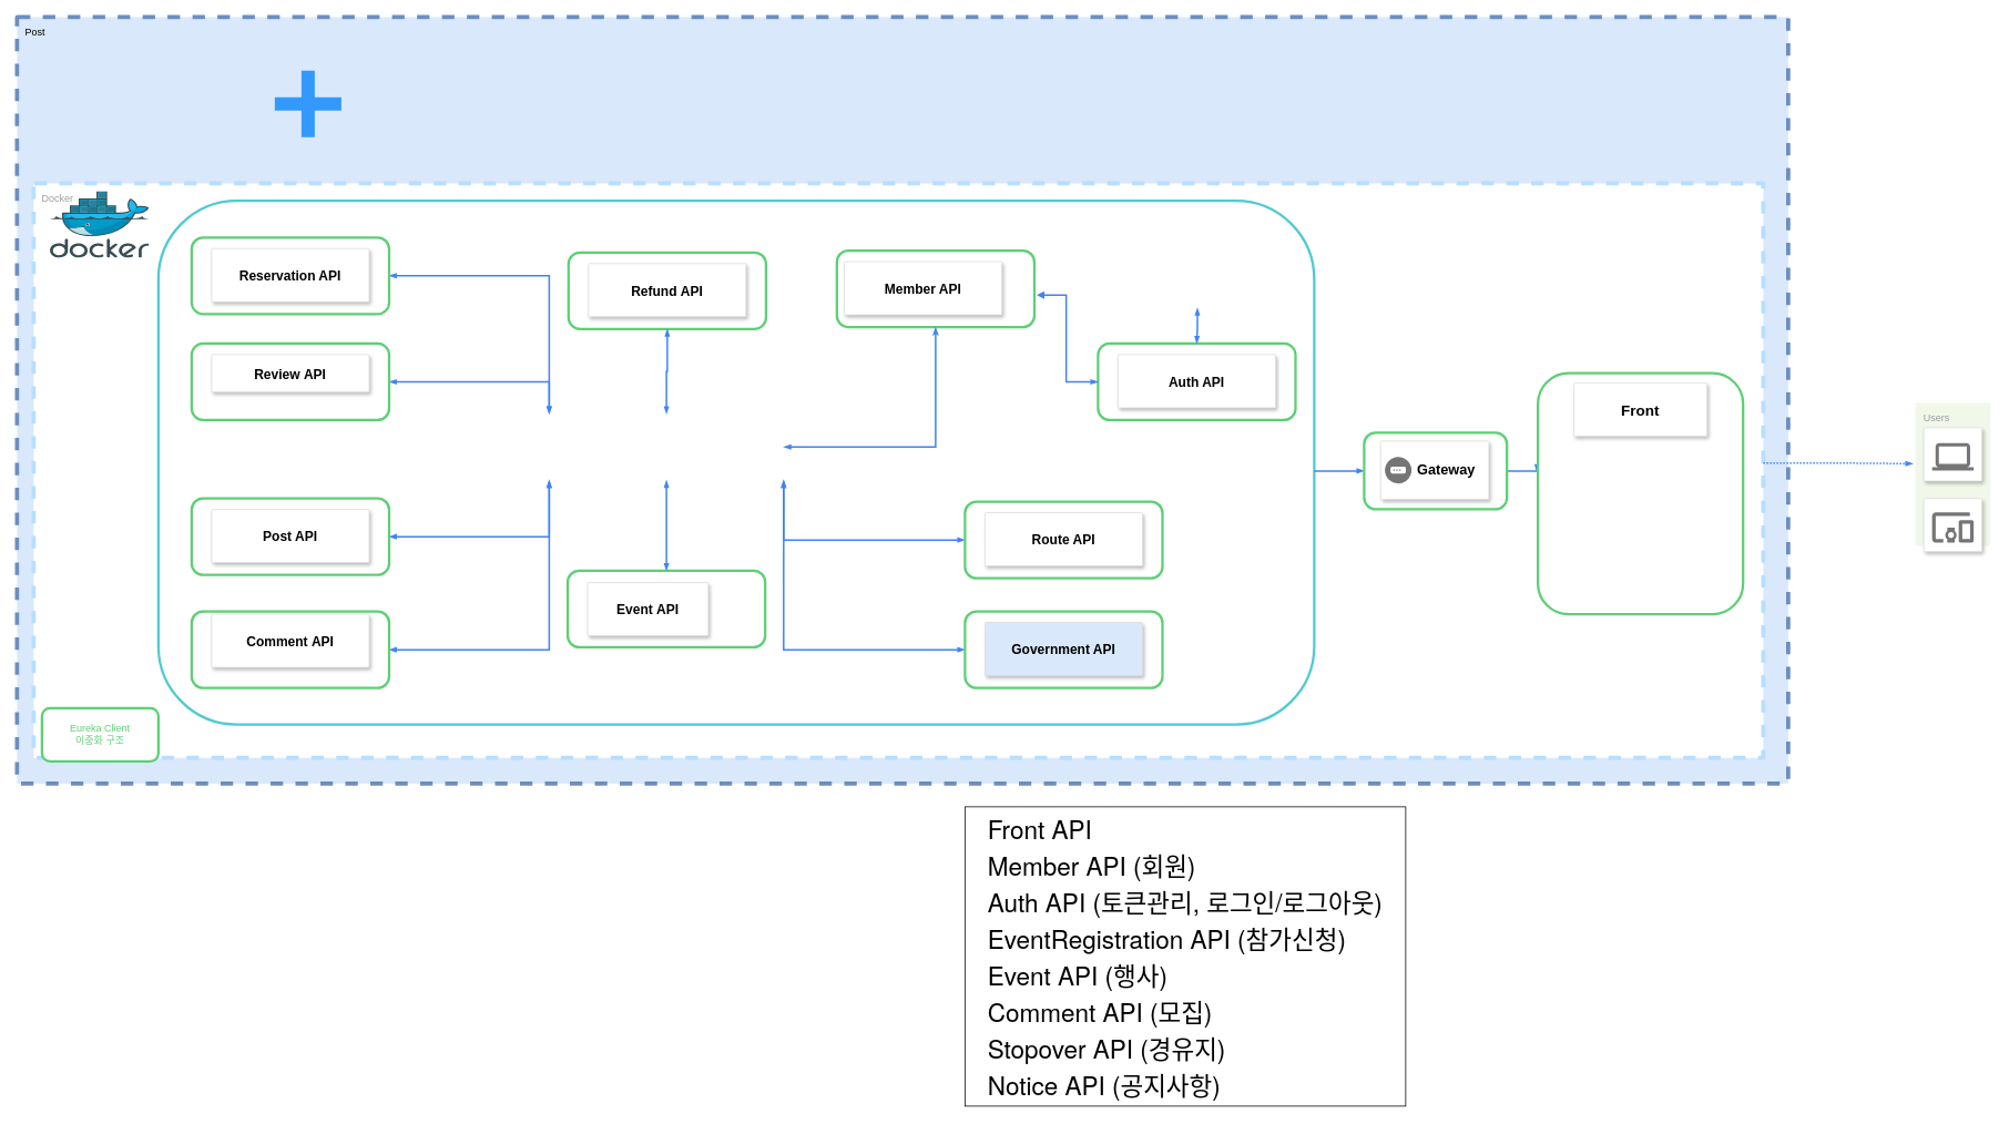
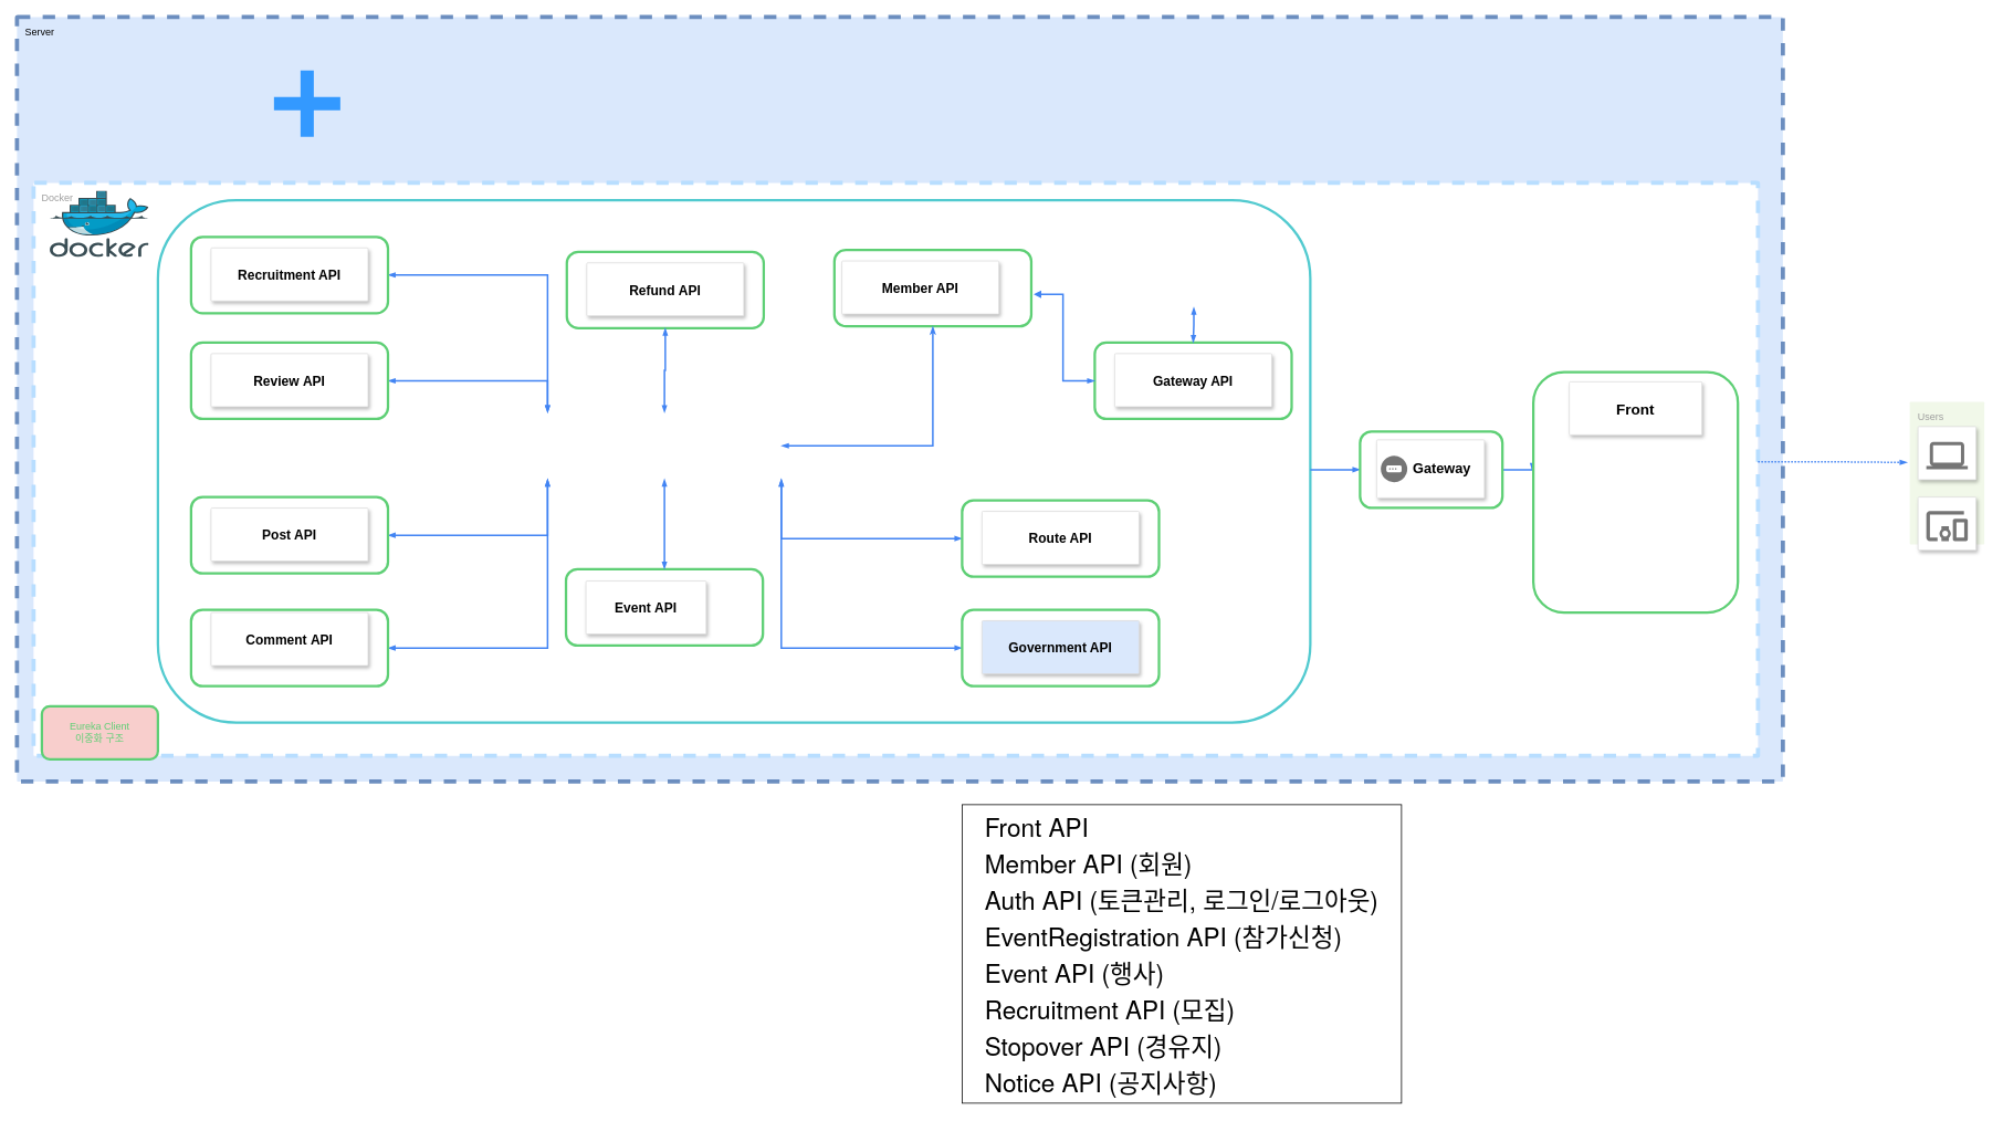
- <mxCell id="2" value="Post&lt;br&gt;&lt;div&gt;&lt;br&gt;&lt;/div&gt;" style="sketch=0;points=[[0,0,0],[0.25,0,0],[0.5,0,0],[0.75,0,0],[1,0,0],[1,0.25,0],[1,0.5,0],[1,0.75,0],[1,1,0],[0.75,1,0],[0.5,1,0],[0.25,1,0],[0,1,0],[0,0.75,0],[0,0.5,0],[0,0.25,0]];rounded=1;absoluteArcSize=1;arcSize=2;html=1;strokeColor=#6c8ebf;shadow=0;dashed=1;fontSize=12;align=left;verticalAlign=top;spacing=10;spacingTop=-4;whiteSpace=wrap;fillColor=#dae8fc;strokeWidth=5;" parent="1" vertex="1"><mxGeometry x="20" y="20" width="2130" height="922" as="geometry" /></mxCell>
+ <mxCell id="2" value="Server&lt;br&gt;&lt;div&gt;&lt;br&gt;&lt;/div&gt;" style="sketch=0;points=[[0,0,0],[0.25,0,0],[0.5,0,0],[0.75,0,0],[1,0,0],[1,0.25,0],[1,0.5,0],[1,0.75,0],[1,1,0],[0.75,1,0],[0.5,1,0],[0.25,1,0],[0,1,0],[0,0.75,0],[0,0.5,0],[0,0.25,0]];rounded=1;absoluteArcSize=1;arcSize=2;html=1;strokeColor=#6c8ebf;shadow=0;dashed=1;fontSize=12;align=left;verticalAlign=top;spacing=10;spacingTop=-4;whiteSpace=wrap;fillColor=#dae8fc;strokeWidth=5;" parent="1" vertex="1"><mxGeometry x="20" y="20" width="2130" height="922" as="geometry" /></mxCell>
- <mxCell id="40" value="Reservation API" style="strokeColor=#dddddd;shadow=1;strokeWidth=1;rounded=1;absoluteArcSize=1;arcSize=2;fontSize=16;fontStyle=1" parent="38" vertex="1"><mxGeometry x="24.06" y="13.25" width="189.38" height="64" as="geometry" /></mxCell>
+ <mxCell id="40" value="Recruitment API" style="strokeColor=#dddddd;shadow=1;strokeWidth=1;rounded=1;absoluteArcSize=1;arcSize=2;fontSize=16;fontStyle=1" parent="38" vertex="1"><mxGeometry x="24.06" y="13.25" width="189.38" height="64" as="geometry" /></mxCell>
- <mxCell id="36" value="Review API" style="strokeColor=#dddddd;shadow=1;strokeWidth=1;rounded=1;absoluteArcSize=1;arcSize=2;fontSize=16;fontStyle=1" parent="34" vertex="1"><mxGeometry x="24.06" y="13.25" width="189.38" height="45" as="geometry" /></mxCell>
+ <mxCell id="36" value="Review API" style="strokeColor=#dddddd;shadow=1;strokeWidth=1;rounded=1;absoluteArcSize=1;arcSize=2;fontSize=16;fontStyle=1" parent="34" vertex="1"><mxGeometry x="24.06" y="13.25" width="189.38" height="64" as="geometry" /></mxCell>
- <mxCell id="52" value="Auth API" style="strokeColor=#dddddd;shadow=1;strokeWidth=1;rounded=1;absoluteArcSize=1;arcSize=2;fontSize=16;fontStyle=1" parent="50" vertex="1"><mxGeometry x="24.06" y="13.25" width="189.38" height="64" as="geometry" /></mxCell>
+ <mxCell id="52" value="Gateway API" style="strokeColor=#dddddd;shadow=1;strokeWidth=1;rounded=1;absoluteArcSize=1;arcSize=2;fontSize=16;fontStyle=1" parent="50" vertex="1"><mxGeometry x="24.06" y="13.25" width="189.38" height="64" as="geometry" /></mxCell>
- <mxCell id="19" value="Eureka Client&lt;div&gt;이중화 구조&lt;/div&gt;" style="rounded=1;whiteSpace=wrap;html=1;strokeColor=#5ECF75;strokeWidth=3;fontColor=#5ECF75;" parent="18" vertex="1"><mxGeometry width="140" height="64" as="geometry" /></mxCell>
+ <mxCell id="19" value="Eureka Client&lt;div&gt;이중화 구조&lt;/div&gt;" style="rounded=1;whiteSpace=wrap;html=1;strokeColor=#5ECF75;strokeWidth=3;fontColor=#5ECF75;fillColor=#f8cecc;" parent="18" vertex="1"><mxGeometry width="140" height="64" as="geometry" /></mxCell>
- <mxCell id="20" value="&lt;p style=&quot;margin: 0px; font-variant-numeric: normal; font-variant-east-asian: normal; font-variant-alternates: normal; font-size-adjust: none; font-kerning: auto; font-optical-sizing: auto; font-feature-settings: normal; font-variation-settings: normal; font-variant-position: normal; font-variant-emoji: normal; font-stretch: normal; line-height: normal; font-family: &amp;quot;Helvetica Neue&amp;quot;; text-align: start;&quot; class=&quot;p1&quot;&gt;&lt;font style=&quot;font-size: 30px;&quot;&gt;Front API&lt;/font&gt;&lt;/p&gt;&lt;p style=&quot;margin: 0px; font-variant-numeric: normal; font-variant-east-asian: normal; font-variant-alternates: normal; font-size-adjust: none; font-kerning: auto; font-optical-sizing: auto; font-feature-settings: normal; font-variation-settings: normal; font-variant-position: normal; font-variant-emoji: normal; font-stretch: normal; line-height: normal; font-family: &amp;quot;Helvetica Neue&amp;quot;; text-align: start;&quot; class=&quot;p2&quot;&gt;&lt;font style=&quot;font-size: 30px;&quot;&gt;Member API (회원)&lt;/font&gt;&lt;/p&gt;&lt;p style=&quot;margin: 0px; font-variant-numeric: normal; font-variant-east-asian: normal; font-variant-alternates: normal; font-size-adjust: none; font-kerning: auto; font-optical-sizing: auto; font-feature-settings: normal; font-variation-settings: normal; font-variant-position: normal; font-variant-emoji: normal; font-stretch: normal; line-height: normal; font-family: &amp;quot;Helvetica Neue&amp;quot;; text-align: start;&quot; class=&quot;p2&quot;&gt;&lt;font style=&quot;font-size: 30px;&quot;&gt;Auth API (토큰관리, 로그인/로그아웃)&lt;/font&gt;&lt;/p&gt;&lt;p style=&quot;margin: 0px; font-variant-numeric: normal; font-variant-east-asian: normal; font-variant-alternates: normal; font-size-adjust: none; font-kerning: auto; font-optical-sizing: auto; font-feature-settings: normal; font-variation-settings: normal; font-variant-position: normal; font-variant-emoji: normal; font-stretch: normal; line-height: normal; font-family: &amp;quot;Helvetica Neue&amp;quot;; text-align: start;&quot; class=&quot;p2&quot;&gt;&lt;font style=&quot;font-size: 30px;&quot;&gt;EventRegistration API (참가신청)&lt;/font&gt;&lt;/p&gt;&lt;p style=&quot;margin: 0px; font-variant-numeric: normal; font-variant-east-asian: normal; font-variant-alternates: normal; font-size-adjust: none; font-kerning: auto; font-optical-sizing: auto; font-feature-settings: normal; font-variation-settings: normal; font-variant-position: normal; font-variant-emoji: normal; font-stretch: normal; line-height: normal; font-family: &amp;quot;Helvetica Neue&amp;quot;; text-align: start;&quot; class=&quot;p2&quot;&gt;&lt;font style=&quot;font-size: 30px;&quot;&gt;Event API (행사)&lt;/font&gt;&lt;/p&gt;&lt;p style=&quot;margin: 0px; font-variant-numeric: normal; font-variant-east-asian: normal; font-variant-alternates: normal; font-size-adjust: none; font-kerning: auto; font-optical-sizing: auto; font-feature-settings: normal; font-variation-settings: normal; font-variant-position: normal; font-variant-emoji: normal; font-stretch: normal; line-height: normal; font-family: &amp;quot;Helvetica Neue&amp;quot;; text-align: start;&quot; class=&quot;p2&quot;&gt;&lt;font style=&quot;font-size: 30px;&quot;&gt;Comment API (모집)&lt;/font&gt;&lt;/p&gt;&lt;p style=&quot;margin: 0px; font-variant-numeric: normal; font-variant-east-asian: normal; font-variant-alternates: normal; font-size-adjust: none; font-kerning: auto; font-optical-sizing: auto; font-feature-settings: normal; font-variation-settings: normal; font-variant-position: normal; font-variant-emoji: normal; font-stretch: normal; line-height: normal; font-family: &amp;quot;Helvetica Neue&amp;quot;; text-align: start;&quot; class=&quot;p2&quot;&gt;&lt;font style=&quot;font-size: 30px;&quot;&gt;Stopover API (경유지)&lt;/font&gt;&lt;/p&gt;&lt;p style=&quot;margin: 0px; font-variant-numeric: normal; font-variant-east-asian: normal; font-variant-alternates: normal; font-size-adjust: none; font-kerning: auto; font-optical-sizing: auto; font-feature-settings: normal; font-variation-settings: normal; font-variant-position: normal; font-variant-emoji: normal; font-stretch: normal; line-height: normal; font-family: &amp;quot;Helvetica Neue&amp;quot;; text-align: start;&quot; class=&quot;p2&quot;&gt;&lt;font style=&quot;font-size: 30px;&quot;&gt;Notice API (공지사항)&lt;/font&gt;&lt;/p&gt;" style="rounded=0;whiteSpace=wrap;html=1;" vertex="1" parent="18"><mxGeometry x="1110" y="118.75" width="530" height="360" as="geometry" /></mxCell>
+ <mxCell id="20" value="&lt;p style=&quot;margin: 0px; font-variant-numeric: normal; font-variant-east-asian: normal; font-variant-alternates: normal; font-size-adjust: none; font-kerning: auto; font-optical-sizing: auto; font-feature-settings: normal; font-variation-settings: normal; font-variant-position: normal; font-variant-emoji: normal; font-stretch: normal; line-height: normal; font-family: &amp;quot;Helvetica Neue&amp;quot;; text-align: start;&quot; class=&quot;p1&quot;&gt;&lt;font style=&quot;font-size: 30px;&quot;&gt;Front API&lt;/font&gt;&lt;/p&gt;&lt;p style=&quot;margin: 0px; font-variant-numeric: normal; font-variant-east-asian: normal; font-variant-alternates: normal; font-size-adjust: none; font-kerning: auto; font-optical-sizing: auto; font-feature-settings: normal; font-variation-settings: normal; font-variant-position: normal; font-variant-emoji: normal; font-stretch: normal; line-height: normal; font-family: &amp;quot;Helvetica Neue&amp;quot;; text-align: start;&quot; class=&quot;p2&quot;&gt;&lt;font style=&quot;font-size: 30px;&quot;&gt;Member API (회원)&lt;/font&gt;&lt;/p&gt;&lt;p style=&quot;margin: 0px; font-variant-numeric: normal; font-variant-east-asian: normal; font-variant-alternates: normal; font-size-adjust: none; font-kerning: auto; font-optical-sizing: auto; font-feature-settings: normal; font-variation-settings: normal; font-variant-position: normal; font-variant-emoji: normal; font-stretch: normal; line-height: normal; font-family: &amp;quot;Helvetica Neue&amp;quot;; text-align: start;&quot; class=&quot;p2&quot;&gt;&lt;font style=&quot;font-size: 30px;&quot;&gt;Auth API (토큰관리, 로그인/로그아웃)&lt;/font&gt;&lt;/p&gt;&lt;p style=&quot;margin: 0px; font-variant-numeric: normal; font-variant-east-asian: normal; font-variant-alternates: normal; font-size-adjust: none; font-kerning: auto; font-optical-sizing: auto; font-feature-settings: normal; font-variation-settings: normal; font-variant-position: normal; font-variant-emoji: normal; font-stretch: normal; line-height: normal; font-family: &amp;quot;Helvetica Neue&amp;quot;; text-align: start;&quot; class=&quot;p2&quot;&gt;&lt;font style=&quot;font-size: 30px;&quot;&gt;EventRegistration API (참가신청)&lt;/font&gt;&lt;/p&gt;&lt;p style=&quot;margin: 0px; font-variant-numeric: normal; font-variant-east-asian: normal; font-variant-alternates: normal; font-size-adjust: none; font-kerning: auto; font-optical-sizing: auto; font-feature-settings: normal; font-variation-settings: normal; font-variant-position: normal; font-variant-emoji: normal; font-stretch: normal; line-height: normal; font-family: &amp;quot;Helvetica Neue&amp;quot;; text-align: start;&quot; class=&quot;p2&quot;&gt;&lt;font style=&quot;font-size: 30px;&quot;&gt;Event API (행사)&lt;/font&gt;&lt;/p&gt;&lt;p style=&quot;margin: 0px; font-variant-numeric: normal; font-variant-east-asian: normal; font-variant-alternates: normal; font-size-adjust: none; font-kerning: auto; font-optical-sizing: auto; font-feature-settings: normal; font-variation-settings: normal; font-variant-position: normal; font-variant-emoji: normal; font-stretch: normal; line-height: normal; font-family: &amp;quot;Helvetica Neue&amp;quot;; text-align: start;&quot; class=&quot;p2&quot;&gt;&lt;font style=&quot;font-size: 30px;&quot;&gt;Recruitment API (모집)&lt;/font&gt;&lt;/p&gt;&lt;p style=&quot;margin: 0px; font-variant-numeric: normal; font-variant-east-asian: normal; font-variant-alternates: normal; font-size-adjust: none; font-kerning: auto; font-optical-sizing: auto; font-feature-settings: normal; font-variation-settings: normal; font-variant-position: normal; font-variant-emoji: normal; font-stretch: normal; line-height: normal; font-family: &amp;quot;Helvetica Neue&amp;quot;; text-align: start;&quot; class=&quot;p2&quot;&gt;&lt;font style=&quot;font-size: 30px;&quot;&gt;Stopover API (경유지)&lt;/font&gt;&lt;/p&gt;&lt;p style=&quot;margin: 0px; font-variant-numeric: normal; font-variant-east-asian: normal; font-variant-alternates: normal; font-size-adjust: none; font-kerning: auto; font-optical-sizing: auto; font-feature-settings: normal; font-variation-settings: normal; font-variant-position: normal; font-variant-emoji: normal; font-stretch: normal; line-height: normal; font-family: &amp;quot;Helvetica Neue&amp;quot;; text-align: start;&quot; class=&quot;p2&quot;&gt;&lt;font style=&quot;font-size: 30px;&quot;&gt;Notice API (공지사항)&lt;/font&gt;&lt;/p&gt;" style="rounded=0;whiteSpace=wrap;html=1;" vertex="1" parent="18"><mxGeometry x="1110" y="118.75" width="530" height="360" as="geometry" /></mxCell>
